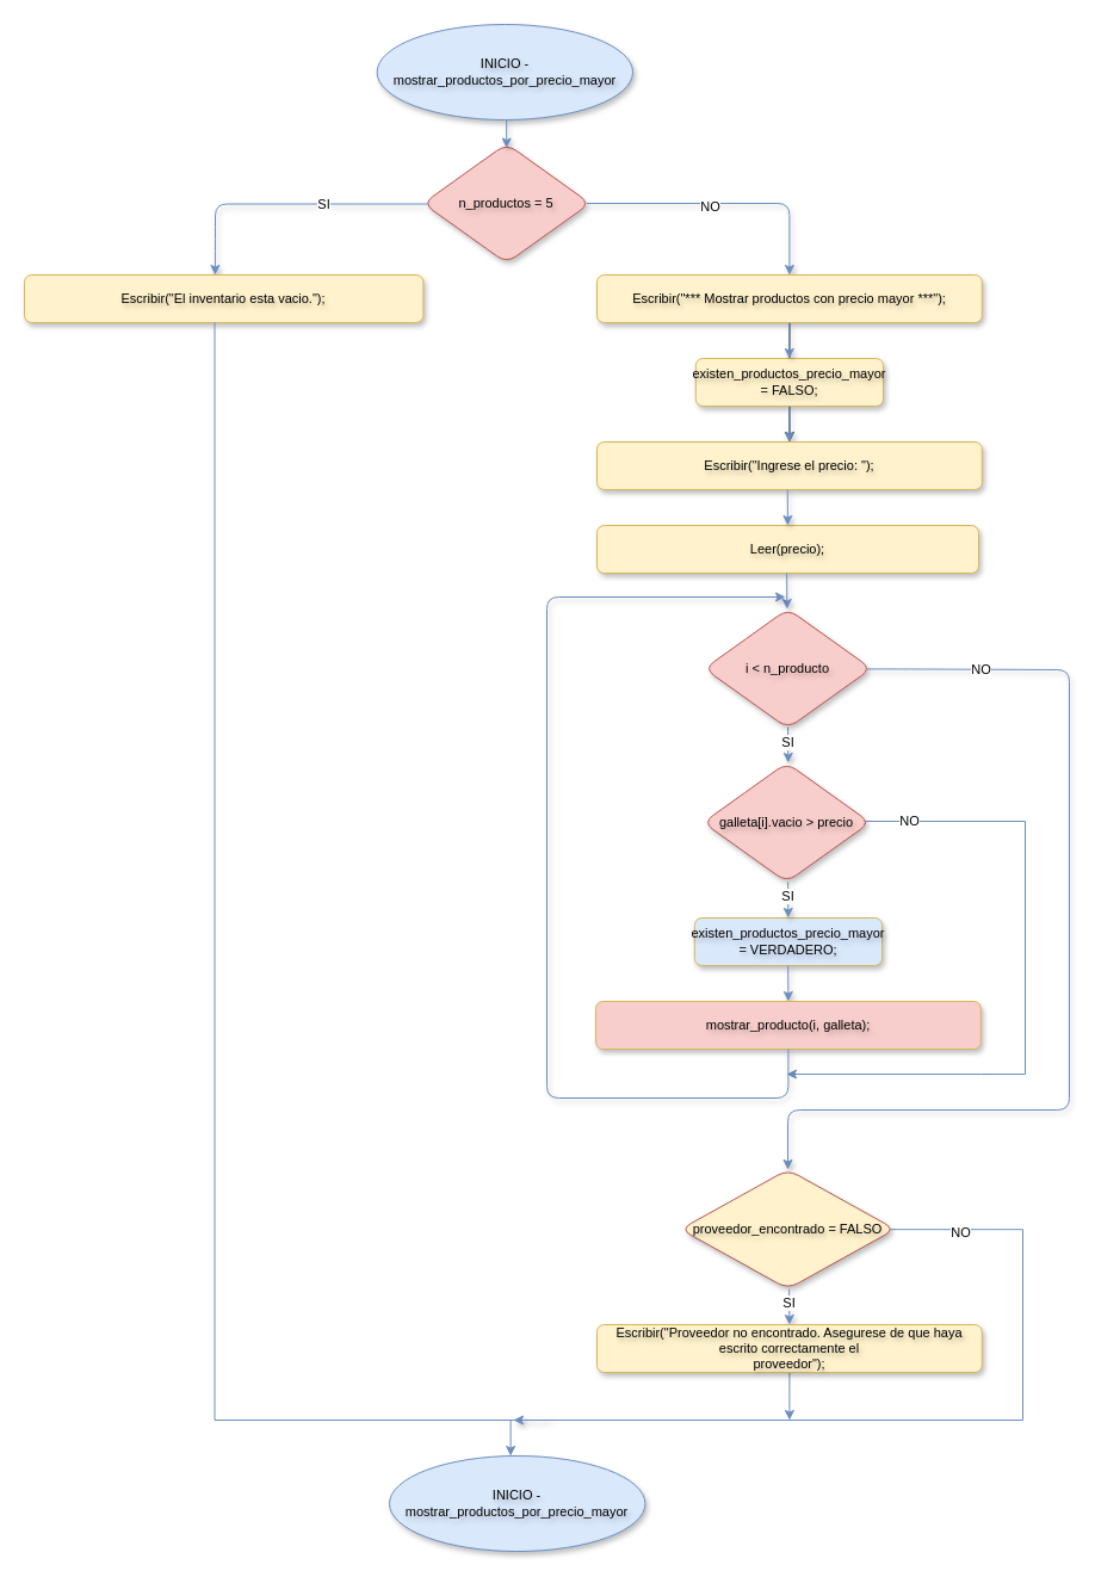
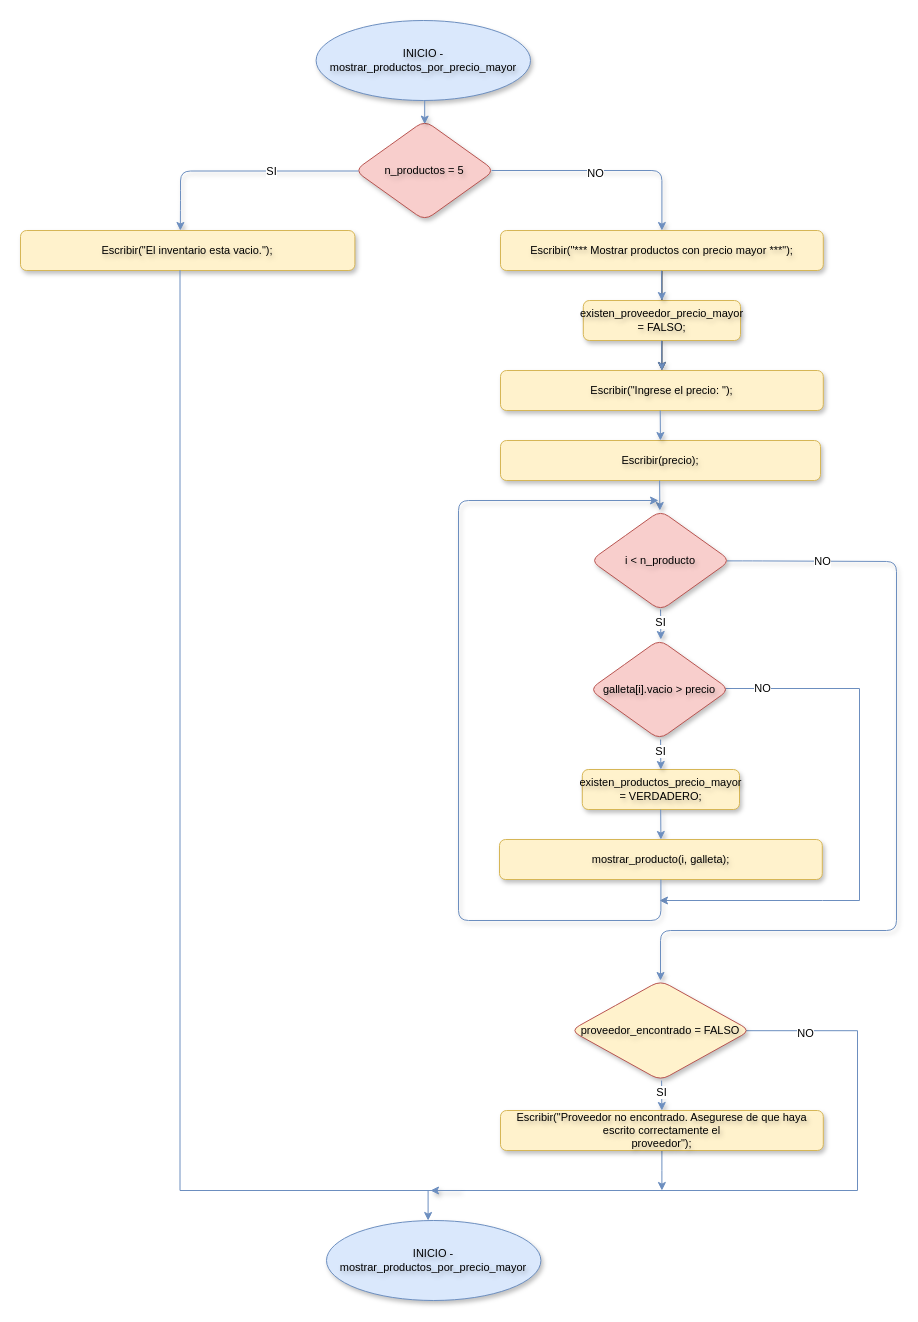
- <mxCell id="11" value="existen_productos_precio_mayor = FALSO;" style="rounded=1;whiteSpace=wrap;fillColor=#fff2cc;strokeColor=#d6b656;textShadow=1;strokeWidth=1;shadow=1;html=1;horizontal=1;fontSize=11;fontStyle=0;spacing=2;" parent="1" vertex="1"><mxGeometry x="582.8" y="300" width="157.2" height="40" as="geometry" /></mxCell>
+ <mxCell id="11" value="existen_proveedor_precio_mayor = FALSO;" style="rounded=1;whiteSpace=wrap;fillColor=#fff2cc;strokeColor=#d6b656;textShadow=1;strokeWidth=1;shadow=1;html=1;horizontal=1;fontSize=11;fontStyle=0;spacing=2;" parent="1" vertex="1"><mxGeometry x="582.8" y="300" width="157.2" height="40" as="geometry" /></mxCell>
- <mxCell id="16" value="Leer(precio);" style="rounded=1;whiteSpace=wrap;fillColor=#fff2cc;strokeColor=#d6b656;textShadow=1;strokeWidth=1;shadow=1;html=1;horizontal=1;fontSize=11;fontStyle=0;spacing=2;" parent="1" vertex="1"><mxGeometry x="500" y="440" width="320" height="40" as="geometry" /></mxCell>
+ <mxCell id="16" value="Escribir(precio);" style="rounded=1;whiteSpace=wrap;fillColor=#fff2cc;strokeColor=#d6b656;textShadow=1;strokeWidth=1;shadow=1;html=1;horizontal=1;fontSize=11;fontStyle=0;spacing=2;" parent="1" vertex="1"><mxGeometry x="500" y="440" width="320" height="40" as="geometry" /></mxCell>
- <mxCell id="23" value="existen_productos_precio_mayor = VERDADERO;" style="rounded=1;whiteSpace=wrap;fillColor=#dae8fc;strokeColor=#d6b656;textShadow=1;strokeWidth=1;shadow=1;html=1;horizontal=1;fontSize=11;fontStyle=0;spacing=2;" parent="1" vertex="1"><mxGeometry x="581.8" y="769" width="157.2" height="40" as="geometry" /></mxCell>
+ <mxCell id="23" value="existen_productos_precio_mayor = VERDADERO;" style="rounded=1;whiteSpace=wrap;fillColor=#fff2cc;strokeColor=#d6b656;textShadow=1;strokeWidth=1;shadow=1;html=1;horizontal=1;fontSize=11;fontStyle=0;spacing=2;" parent="1" vertex="1"><mxGeometry x="581.8" y="769" width="157.2" height="40" as="geometry" /></mxCell>
- <mxCell id="27" value="mostrar_producto(i, galleta);" style="rounded=1;whiteSpace=wrap;fillColor=#f8cecc;strokeColor=#d6b656;textShadow=1;strokeWidth=1;shadow=1;html=1;horizontal=1;fontSize=11;fontStyle=0;spacing=2;" parent="1" vertex="1"><mxGeometry x="499" y="839" width="322.8" height="40" as="geometry" /></mxCell>
+ <mxCell id="27" value="mostrar_producto(i, galleta);" style="rounded=1;whiteSpace=wrap;fillColor=#fff2cc;strokeColor=#d6b656;textShadow=1;strokeWidth=1;shadow=1;html=1;horizontal=1;fontSize=11;fontStyle=0;spacing=2;" parent="1" vertex="1"><mxGeometry x="499" y="839" width="322.8" height="40" as="geometry" /></mxCell>
